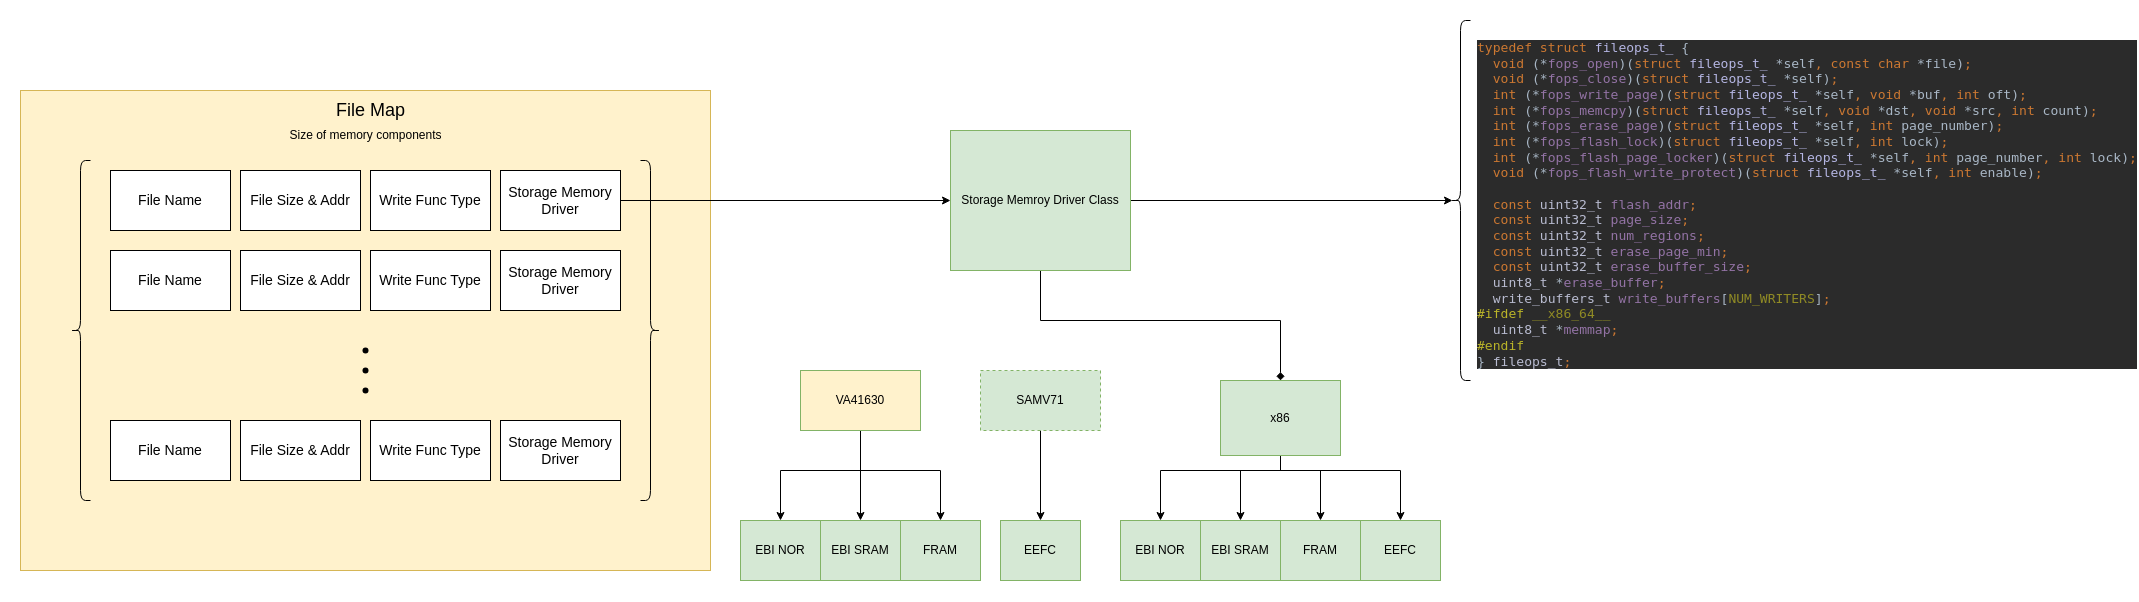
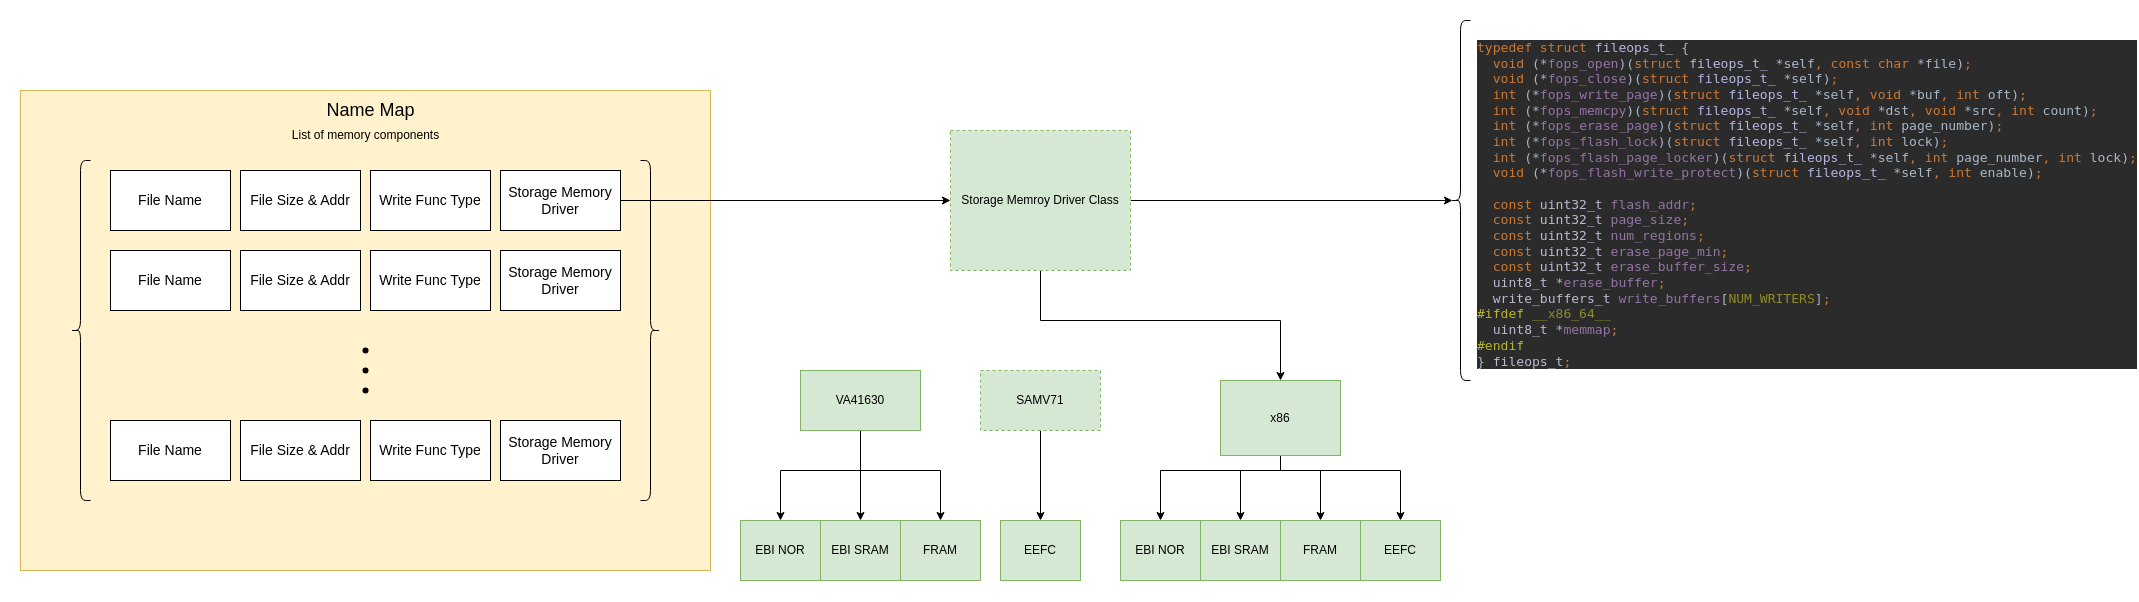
- <mxCell id="15" value="&lt;font style=&quot;font-size: 18px;&quot;&gt;File Map&lt;br&gt;&lt;/font&gt;" style="text;html=1;align=center;verticalAlign=middle;resizable=0;points=[];autosize=1;strokeColor=none;fillColor=none;" parent="5" vertex="1"><mxGeometry x="305" width="90" height="40" as="geometry" /></mxCell>
+ <mxCell id="15" value="&lt;font style=&quot;font-size: 18px;&quot;&gt;Name Map&lt;br&gt;&lt;/font&gt;" style="text;html=1;align=center;verticalAlign=middle;resizable=0;points=[];autosize=1;strokeColor=none;fillColor=none;" parent="5" vertex="1"><mxGeometry x="305" width="90" height="40" as="geometry" /></mxCell>
- <mxCell id="25" value="Size of memory components" style="text;html=1;align=center;verticalAlign=middle;resizable=0;points=[];autosize=1;strokeColor=none;fillColor=none;" parent="5" vertex="1"><mxGeometry x="260" y="30" width="170" height="30" as="geometry" /></mxCell>
+ <mxCell id="25" value="List of memory components" style="text;html=1;align=center;verticalAlign=middle;resizable=0;points=[];autosize=1;strokeColor=none;fillColor=none;" parent="5" vertex="1"><mxGeometry x="260" y="30" width="170" height="30" as="geometry" /></mxCell>
- <mxCell id="4" value="Storage Memroy Driver Class" style="rounded=0;whiteSpace=wrap;html=1;fillColor=#d5e8d4;strokeColor=#82b366;" parent="1" vertex="1"><mxGeometry x="950" y="130" width="180" height="140" as="geometry" /></mxCell>
+ <mxCell id="4" value="Storage Memroy Driver Class" style="rounded=0;whiteSpace=wrap;html=1;fillColor=#d5e8d4;strokeColor=#82b366;dashed=1;" parent="1" vertex="1"><mxGeometry x="950" y="130" width="180" height="140" as="geometry" /></mxCell>
- <mxCell id="3" style="edgeStyle=orthogonalEdgeStyle;rounded=0;orthogonalLoop=1;jettySize=auto;html=1;entryX=0.5;entryY=0;entryDx=0;entryDy=0;endArrow=diamond;" edge="1" parent="1" source="4" target="39"><mxGeometry relative="1" as="geometry"><Array as="points"><mxPoint x="1040" y="320" /><mxPoint x="1280" y="320" /></Array></mxGeometry></mxCell>
+ <mxCell id="3" style="edgeStyle=orthogonalEdgeStyle;rounded=0;orthogonalLoop=1;jettySize=auto;html=1;entryX=0.5;entryY=0;entryDx=0;entryDy=0;" edge="1" parent="1" source="4" target="39"><mxGeometry relative="1" as="geometry"><Array as="points"><mxPoint x="1040" y="320" /><mxPoint x="1280" y="320" /></Array></mxGeometry></mxCell>
- <mxCell id="32" value="VA41630" style="whiteSpace=wrap;html=1;fillColor=#fff2cc;strokeColor=#82b366;rounded=0;" vertex="1" parent="1"><mxGeometry x="800" y="370" width="120" height="60" as="geometry" /></mxCell>
+ <mxCell id="32" value="VA41630" style="whiteSpace=wrap;html=1;fillColor=#d5e8d4;strokeColor=#82b366;rounded=0;" vertex="1" parent="1"><mxGeometry x="800" y="370" width="120" height="60" as="geometry" /></mxCell>
